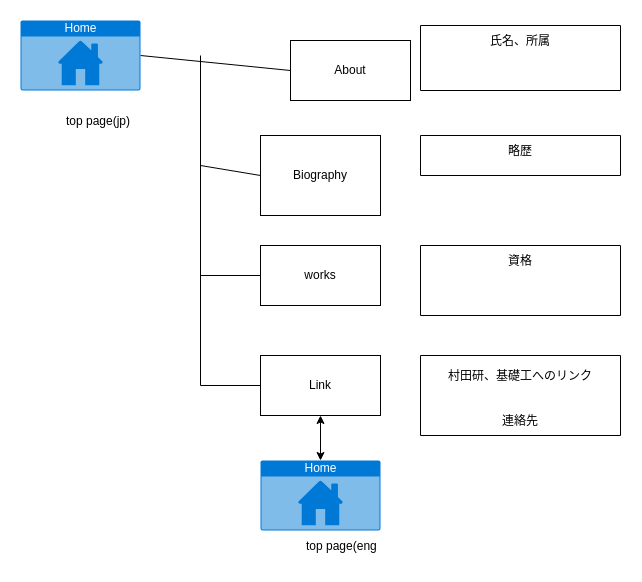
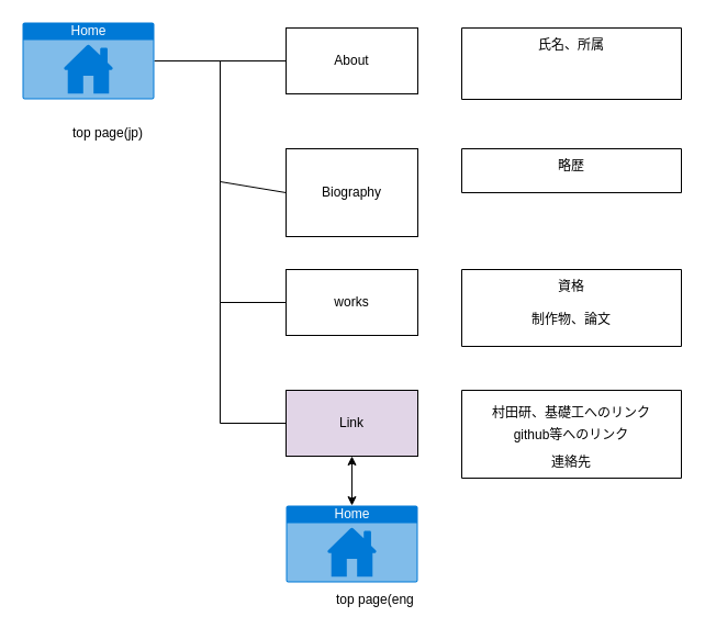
- <mxCell id="5" value="About" style="rounded=0;whiteSpace=wrap;html=1;" parent="1" vertex="1"><mxGeometry x="290" y="40" width="120" height="60" as="geometry" /></mxCell>
+ <mxCell id="5" value="About" style="rounded=0;whiteSpace=wrap;html=1;" parent="1" vertex="1"><mxGeometry x="260" y="25" width="120" height="60" as="geometry" /></mxCell>
+ <mxCell id="18" value="制作物、論文" style="text;strokeColor=none;fillColor=none;align=center;verticalAlign=middle;spacingLeft=4;spacingRight=4;overflow=hidden;points=[[0,0.5],[1,0.5]];portConstraint=eastwest;rotatable=0;" parent="17" vertex="1"><mxGeometry y="30" width="200" height="30" as="geometry" /></mxCell>
- <mxCell id="4" value="Link" style="rounded=0;whiteSpace=wrap;html=1;" parent="1" vertex="1"><mxGeometry x="260" y="355" width="120" height="60" as="geometry" /></mxCell>
+ <mxCell id="4" value="Link" style="rounded=0;whiteSpace=wrap;html=1;fillColor=#e1d5e7;" parent="1" vertex="1"><mxGeometry x="260" y="355" width="120" height="60" as="geometry" /></mxCell>
+ <mxCell id="22" value="github等へのリンク" style="text;strokeColor=none;fillColor=none;align=center;verticalAlign=middle;spacingLeft=4;spacingRight=4;overflow=hidden;points=[[0,0.5],[1,0.5]];portConstraint=eastwest;rotatable=0;" parent="20" vertex="1"><mxGeometry y="30" width="200" height="20" as="geometry" /></mxCell>
